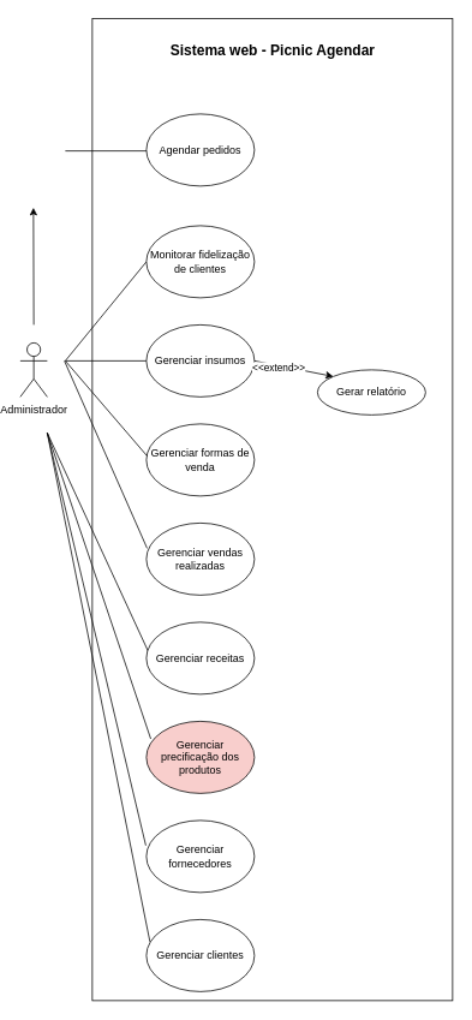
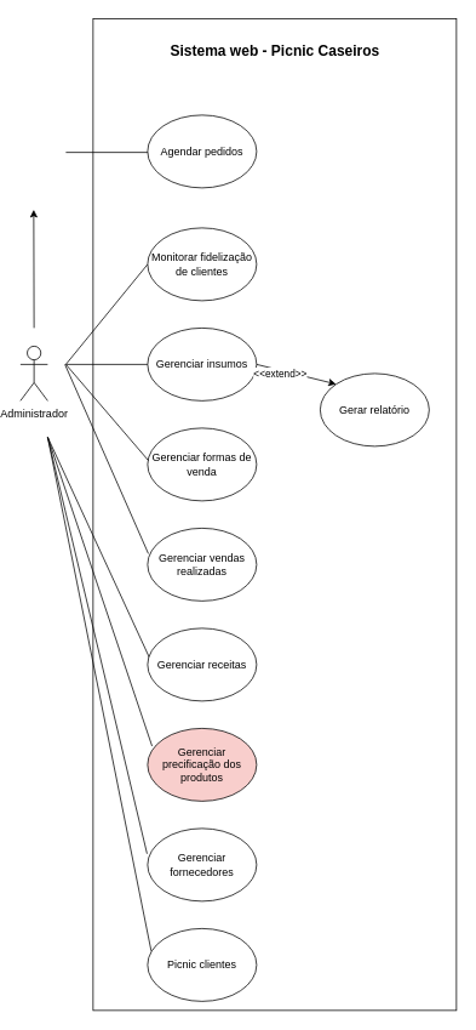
- <mxCell id="5" value="&lt;font style=&quot;font-size: 16px;&quot;&gt;&lt;b&gt;Sistema web - Picnic Agendar&lt;/b&gt;&lt;/font&gt;" style="text;html=1;align=center;verticalAlign=middle;resizable=0;points=[];autosize=1;strokeColor=none;fillColor=none;" parent="1" vertex="1"><mxGeometry x="175" y="40" width="250" height="30" as="geometry" /></mxCell>
+ <mxCell id="5" value="&lt;font style=&quot;font-size: 16px;&quot;&gt;&lt;b&gt;Sistema web - Picnic Caseiros&lt;/b&gt;&lt;/font&gt;" style="text;html=1;align=center;verticalAlign=middle;resizable=0;points=[];autosize=1;strokeColor=none;fillColor=none;" parent="1" vertex="1"><mxGeometry x="175" y="40" width="250" height="30" as="geometry" /></mxCell>
- <mxCell id="21" value="Gerar relatório" style="ellipse;whiteSpace=wrap;html=1;" parent="1" vertex="1"><mxGeometry x="350" y="410" width="120" height="50" as="geometry" /></mxCell>
+ <mxCell id="21" value="Gerar relatório" style="ellipse;whiteSpace=wrap;html=1;" parent="1" vertex="1"><mxGeometry x="350" y="410" width="120" height="80" as="geometry" /></mxCell>
- <mxCell id="25" value="Gerenciar clientes" style="ellipse;whiteSpace=wrap;html=1;" vertex="1" parent="1"><mxGeometry x="160" y="1020" width="120" height="80" as="geometry" /></mxCell>
+ <mxCell id="25" value="Picnic clientes" style="ellipse;whiteSpace=wrap;html=1;" vertex="1" parent="1"><mxGeometry x="160" y="1020" width="120" height="80" as="geometry" /></mxCell>
